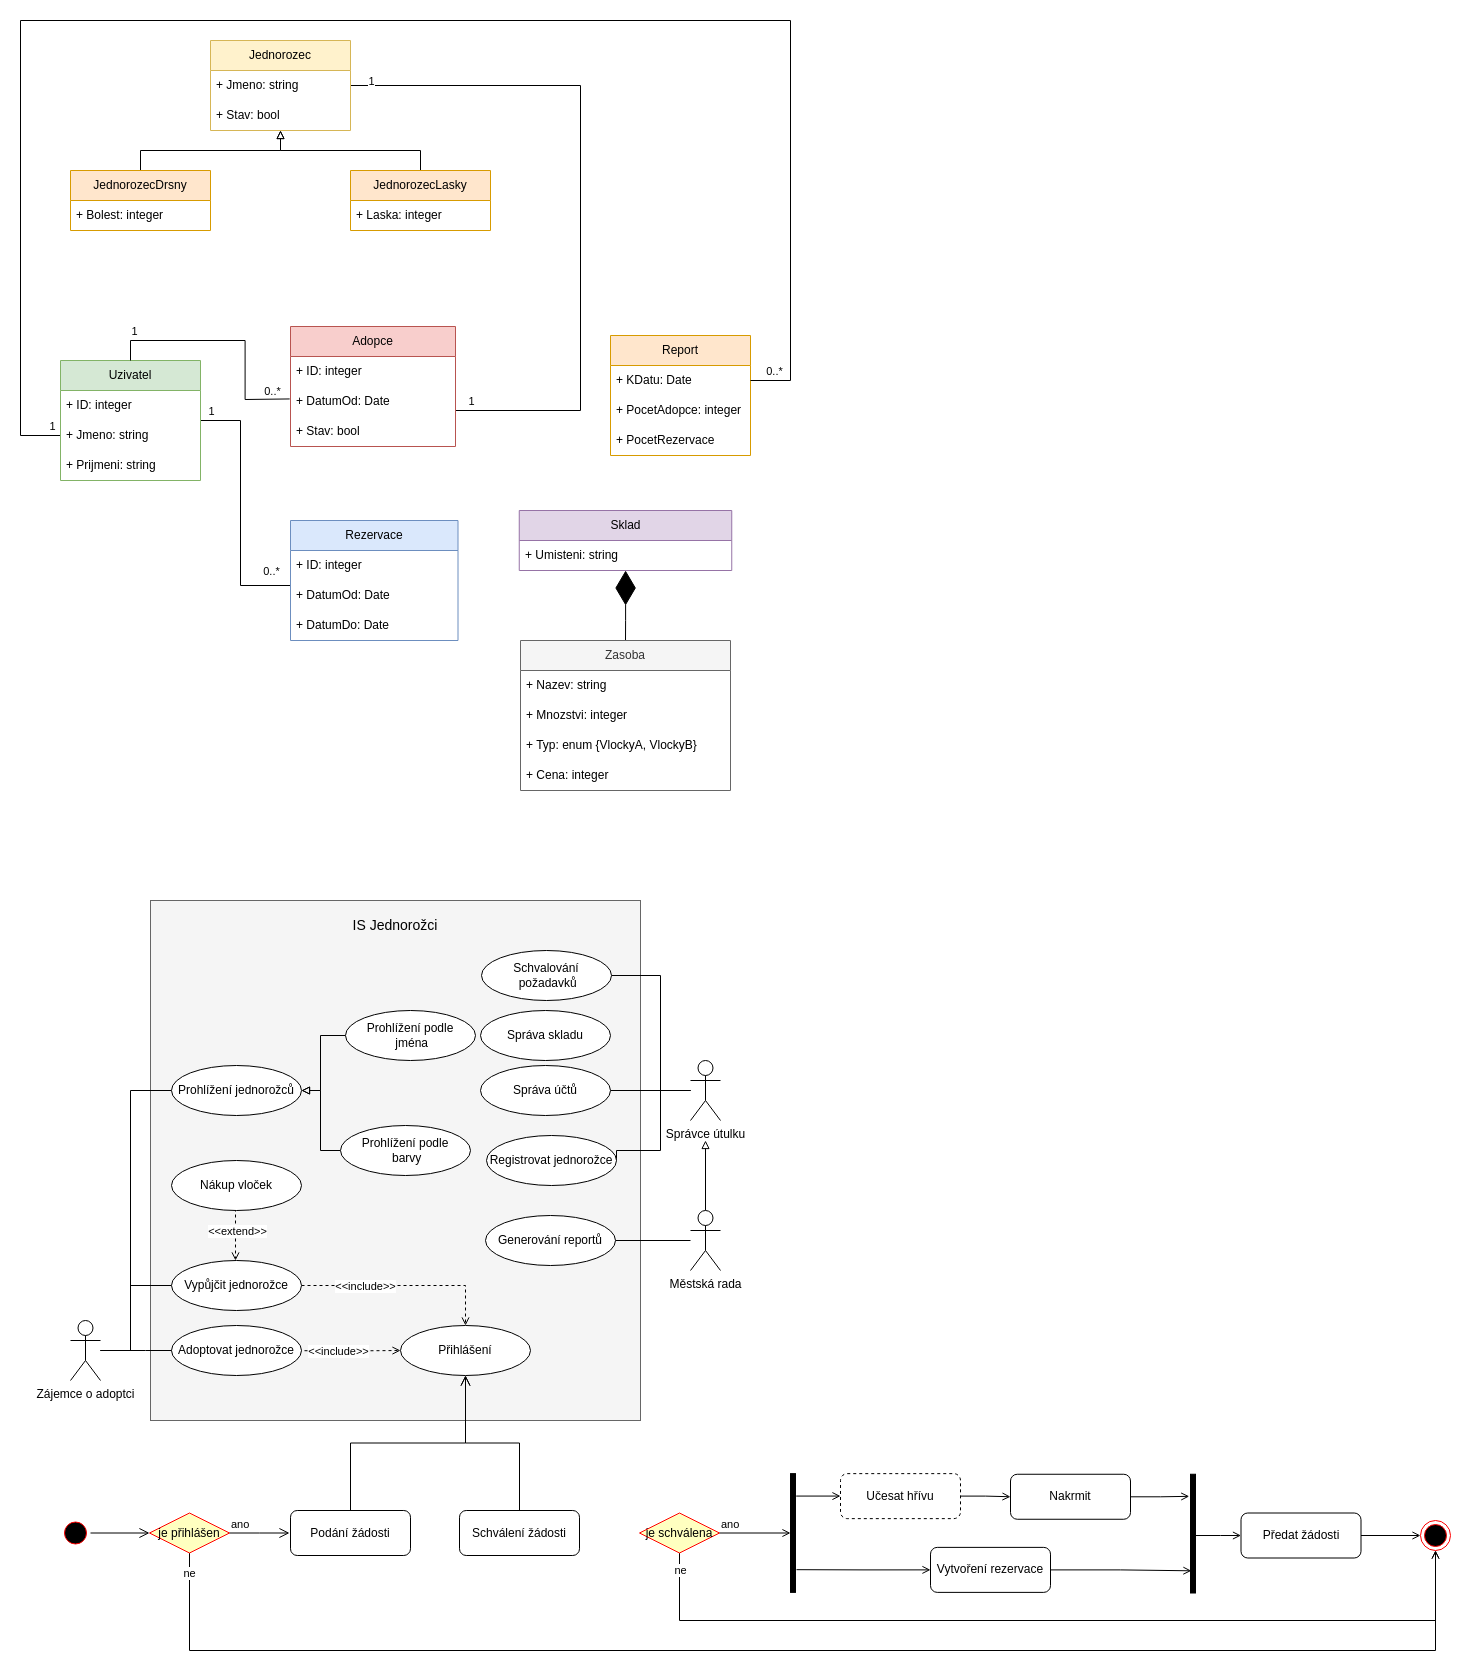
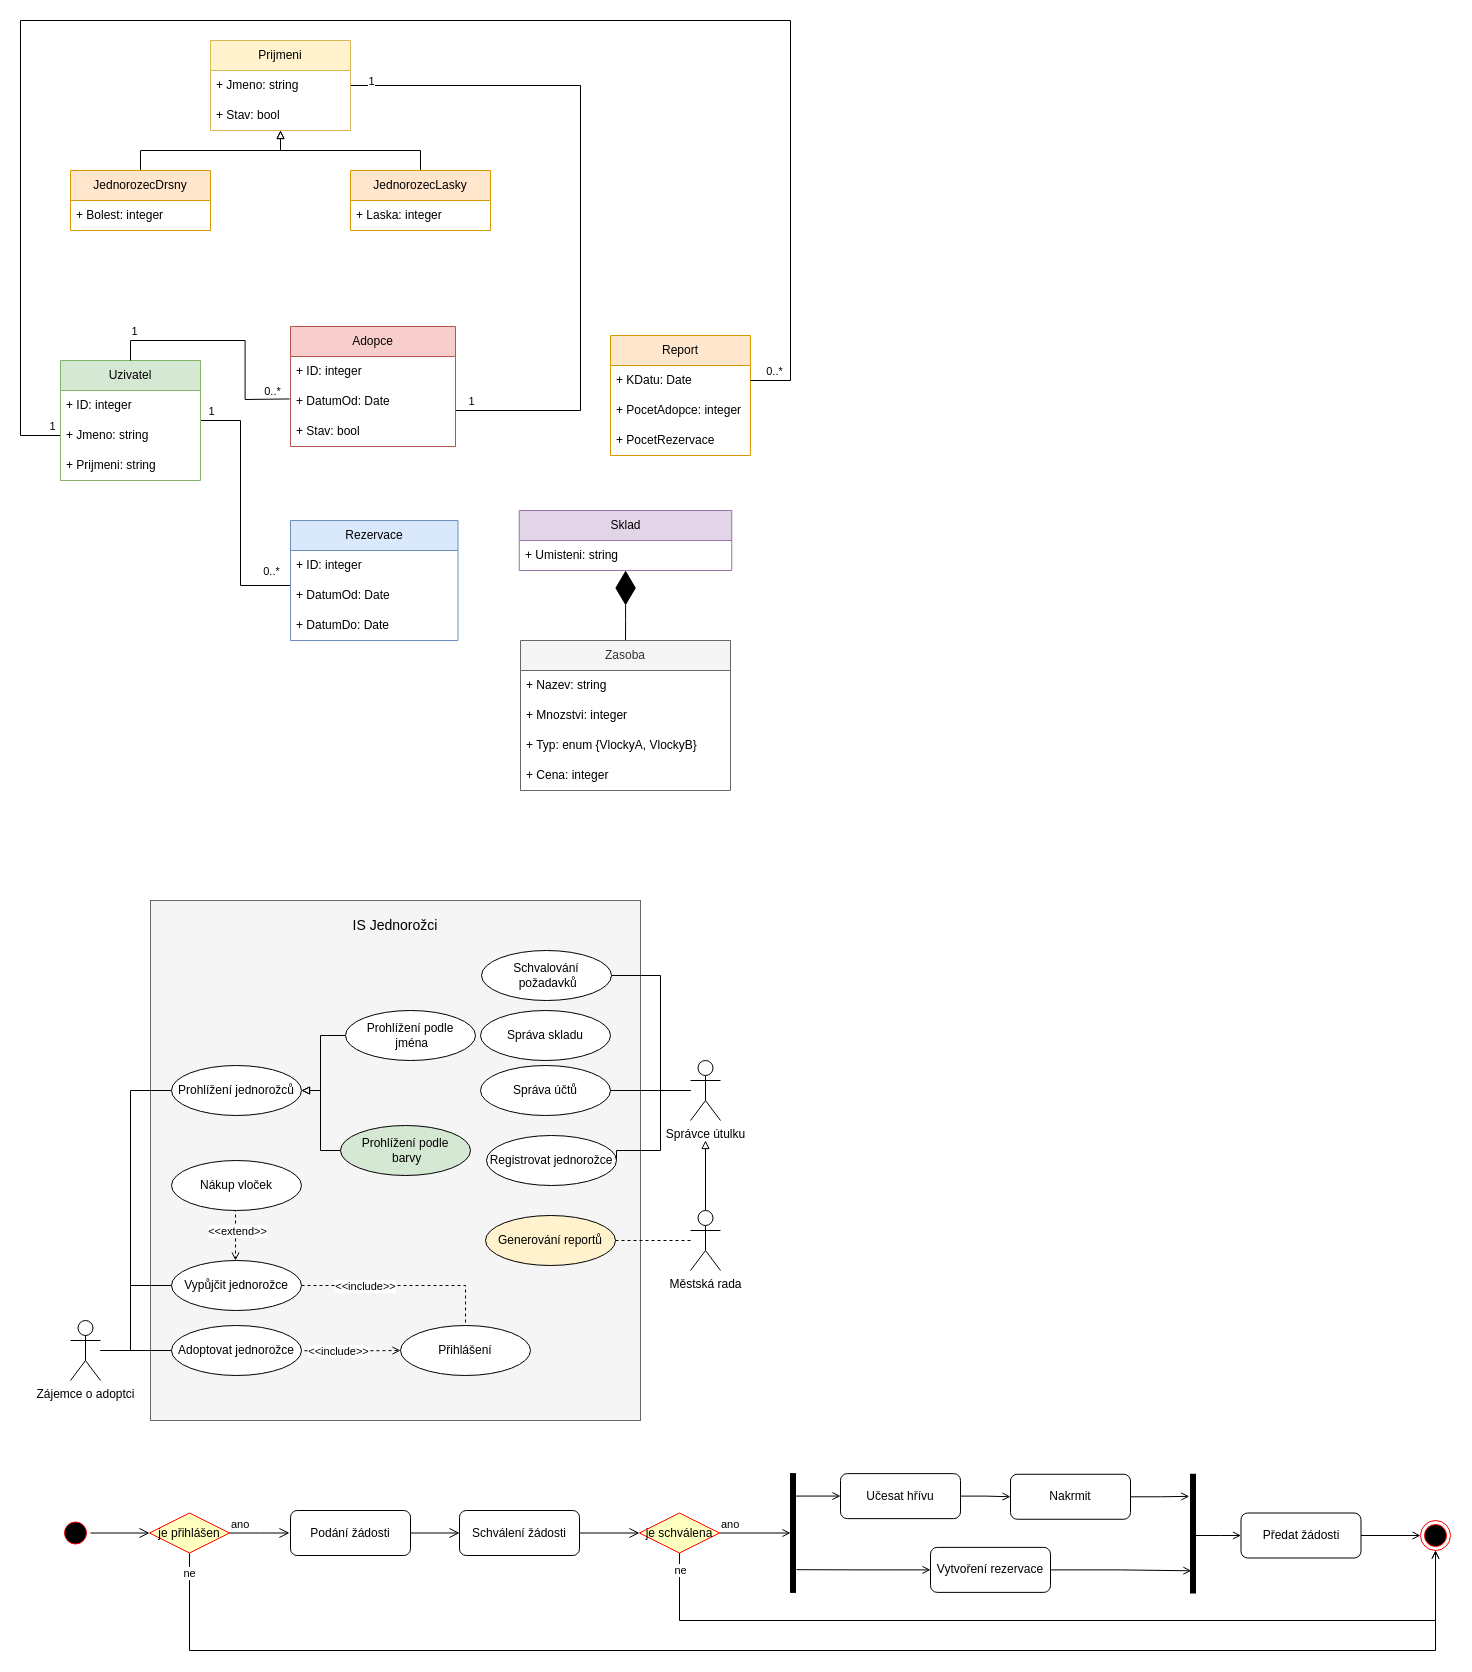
- <mxCell id="26" value="Jednorozec" style="swimlane;fontStyle=0;childLayout=stackLayout;horizontal=1;startSize=30;horizontalStack=0;resizeParent=1;resizeParentMax=0;resizeLast=0;collapsible=1;marginBottom=0;whiteSpace=wrap;html=1;fillColor=#fff2cc;strokeColor=#d6b656;" vertex="1" parent="1"><mxGeometry x="210" y="40" width="140" height="90" as="geometry" /></mxCell>
+ <mxCell id="26" value="Prijmeni" style="swimlane;fontStyle=0;childLayout=stackLayout;horizontal=1;startSize=30;horizontalStack=0;resizeParent=1;resizeParentMax=0;resizeLast=0;collapsible=1;marginBottom=0;whiteSpace=wrap;html=1;fillColor=#fff2cc;strokeColor=#d6b656;" vertex="1" parent="1"><mxGeometry x="210" y="40" width="140" height="90" as="geometry" /></mxCell>
- <mxCell id="71" value="Prohlížení podle&lt;div&gt;&amp;nbsp;barvy&lt;/div&gt;" style="ellipse;whiteSpace=wrap;html=1;" vertex="1" parent="1"><mxGeometry x="340" y="1125" width="130" height="50" as="geometry" /></mxCell>
+ <mxCell id="71" value="Prohlížení podle&lt;div&gt;&amp;nbsp;barvy&lt;/div&gt;" style="ellipse;whiteSpace=wrap;html=1;fillColor=#d5e8d4;" vertex="1" parent="1"><mxGeometry x="340" y="1125" width="130" height="50" as="geometry" /></mxCell>
- <mxCell id="66" value="Generování reportů" style="ellipse;whiteSpace=wrap;html=1;" vertex="1" parent="1"><mxGeometry x="485" y="1215" width="130" height="50" as="geometry" /></mxCell>
+ <mxCell id="66" value="Generování reportů" style="ellipse;whiteSpace=wrap;html=1;fillColor=#fff2cc;" vertex="1" parent="1"><mxGeometry x="485" y="1215" width="130" height="50" as="geometry" /></mxCell>
- <mxCell id="13" style="edgeStyle=orthogonalEdgeStyle;rounded=0;orthogonalLoop=1;jettySize=auto;html=1;entryX=1;entryY=0.5;entryDx=0;entryDy=0;endArrow=none;endFill=0;" edge="1" parent="1" source="14" target="66"><mxGeometry relative="1" as="geometry" /></mxCell>
+ <mxCell id="13" style="edgeStyle=orthogonalEdgeStyle;rounded=0;orthogonalLoop=1;jettySize=auto;html=1;entryX=1;entryY=0.5;entryDx=0;entryDy=0;endArrow=none;endFill=0;dashed=1;" edge="1" parent="1" source="14" target="66"><mxGeometry relative="1" as="geometry" /></mxCell>
- <mxCell id="17" style="edgeStyle=orthogonalEdgeStyle;rounded=0;orthogonalLoop=1;jettySize=auto;html=1;entryX=0.5;entryY=0;entryDx=0;entryDy=0;endArrow=open;endFill=0;dashed=1;exitX=1;exitY=0.5;exitDx=0;exitDy=0;" edge="1" parent="1" source="63" target="65"><mxGeometry relative="1" as="geometry"><mxPoint x="280" y="1280" as="sourcePoint" /><mxPoint x="425" y="1330" as="targetPoint" /></mxGeometry></mxCell>
+ <mxCell id="17" style="edgeStyle=orthogonalEdgeStyle;rounded=0;orthogonalLoop=1;jettySize=auto;html=1;entryX=0.5;entryY=0;entryDx=0;entryDy=0;endArrow=none;endFill=0;dashed=1;exitX=1;exitY=0.5;exitDx=0;exitDy=0;" edge="1" parent="1" source="63" target="65"><mxGeometry relative="1" as="geometry"><mxPoint x="280" y="1280" as="sourcePoint" /><mxPoint x="425" y="1330" as="targetPoint" /></mxGeometry></mxCell>
- <mxCell id="82" style="edgeStyle=orthogonalEdgeStyle;rounded=0;orthogonalLoop=1;jettySize=auto;html=1;endArrow=open;endFill=0;endSize=8;" edge="1" parent="1" source="83" target="65"><mxGeometry relative="1" as="geometry" /></mxCell>
+ <mxCell id="82" style="edgeStyle=orthogonalEdgeStyle;rounded=0;orthogonalLoop=1;jettySize=auto;html=1;endArrow=open;endFill=0;endSize=8;" edge="1" parent="1" source="83" target="90"><mxGeometry relative="1" as="geometry" /></mxCell>
- <mxCell id="89" style="edgeStyle=orthogonalEdgeStyle;rounded=0;orthogonalLoop=1;jettySize=auto;html=1;endArrow=open;endFill=0;endSize=8;" edge="1" parent="1" source="90" target="65"><mxGeometry relative="1" as="geometry" /></mxCell>
+ <mxCell id="89" style="edgeStyle=orthogonalEdgeStyle;rounded=0;orthogonalLoop=1;jettySize=auto;html=1;entryX=0;entryY=0.5;entryDx=0;entryDy=0;endArrow=open;endFill=0;endSize=8;" edge="1" parent="1" source="90" target="93"><mxGeometry relative="1" as="geometry" /></mxCell>
- <mxCell id="98" value="Učesat hřívu" style="rounded=1;whiteSpace=wrap;html=1;dashed=1;" vertex="1" parent="1"><mxGeometry x="840" y="1473.13" width="120" height="45" as="geometry" /></mxCell>
+ <mxCell id="98" value="Učesat hřívu" style="rounded=1;whiteSpace=wrap;html=1;" vertex="1" parent="1"><mxGeometry x="840" y="1473.13" width="120" height="45" as="geometry" /></mxCell>
